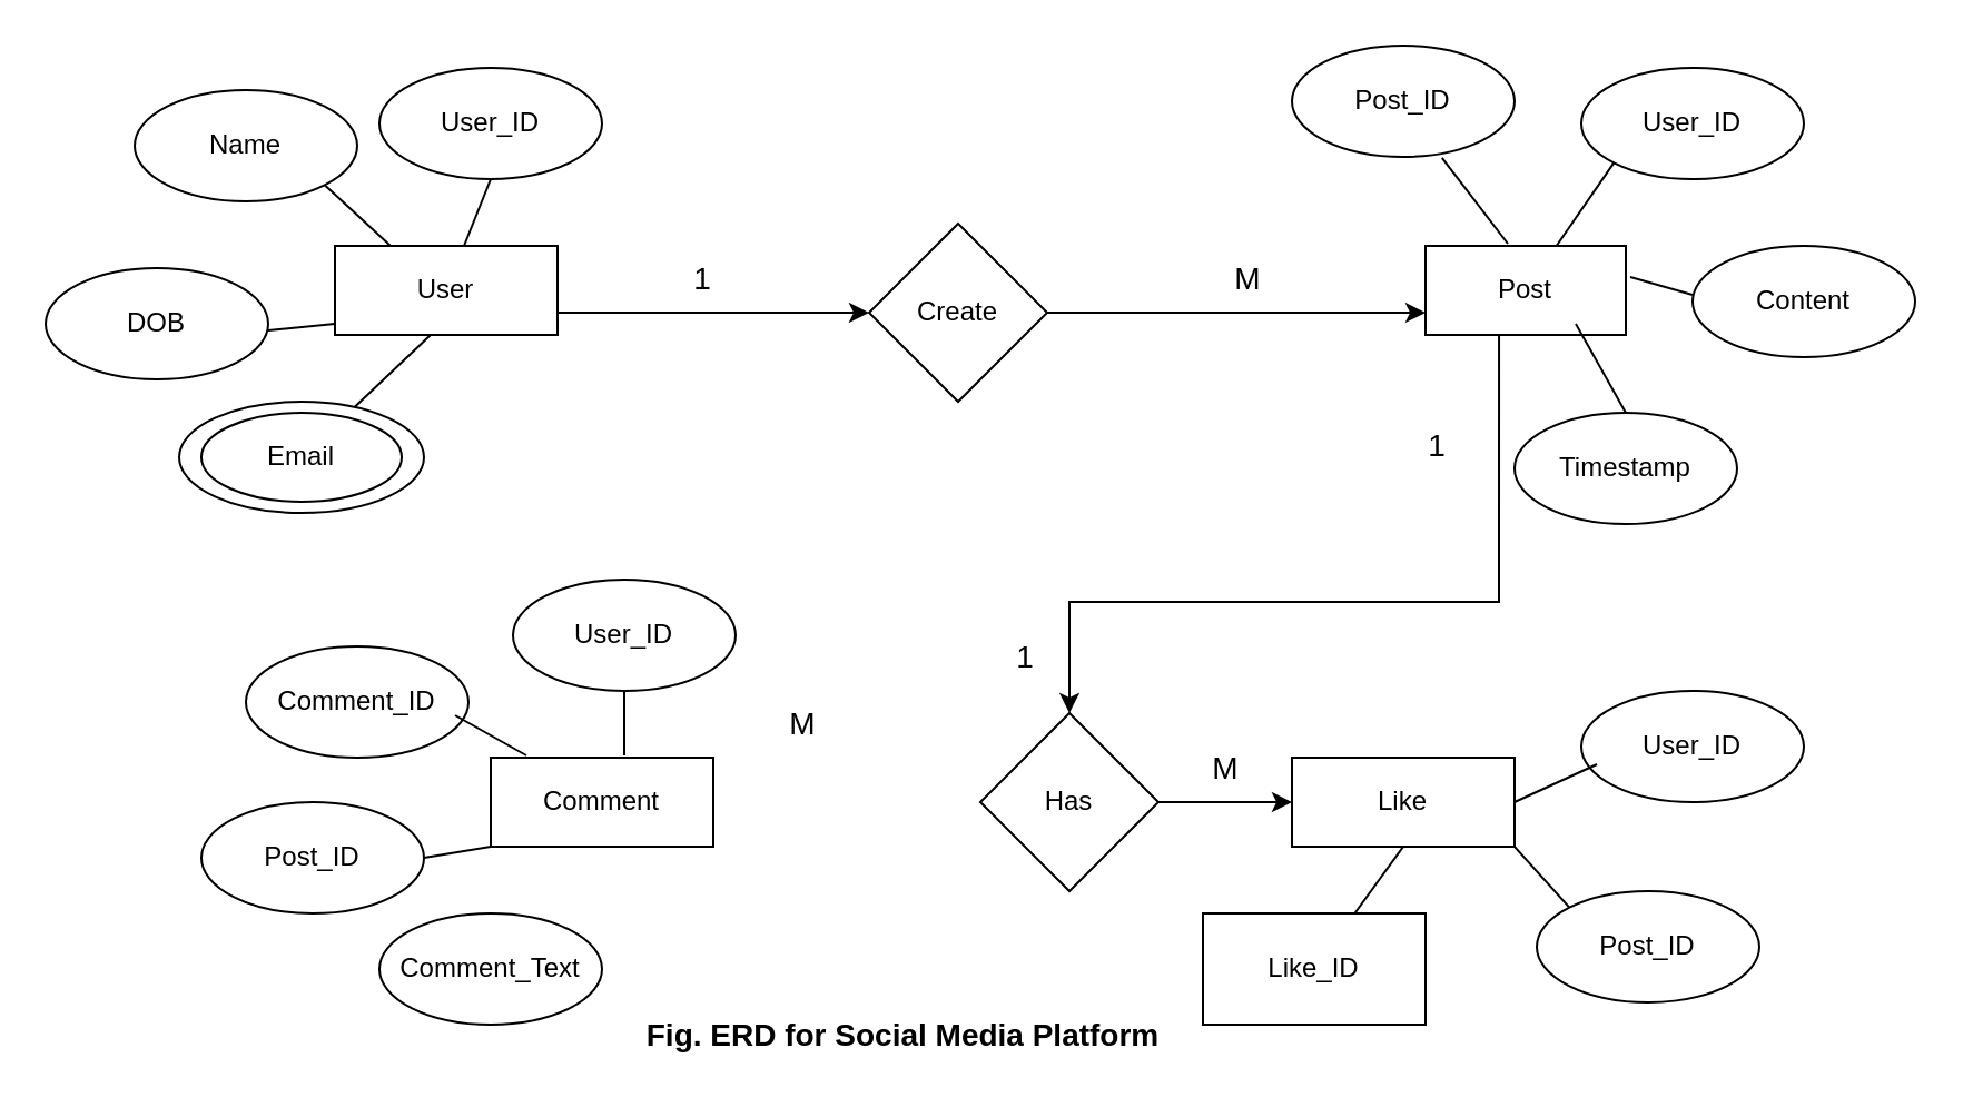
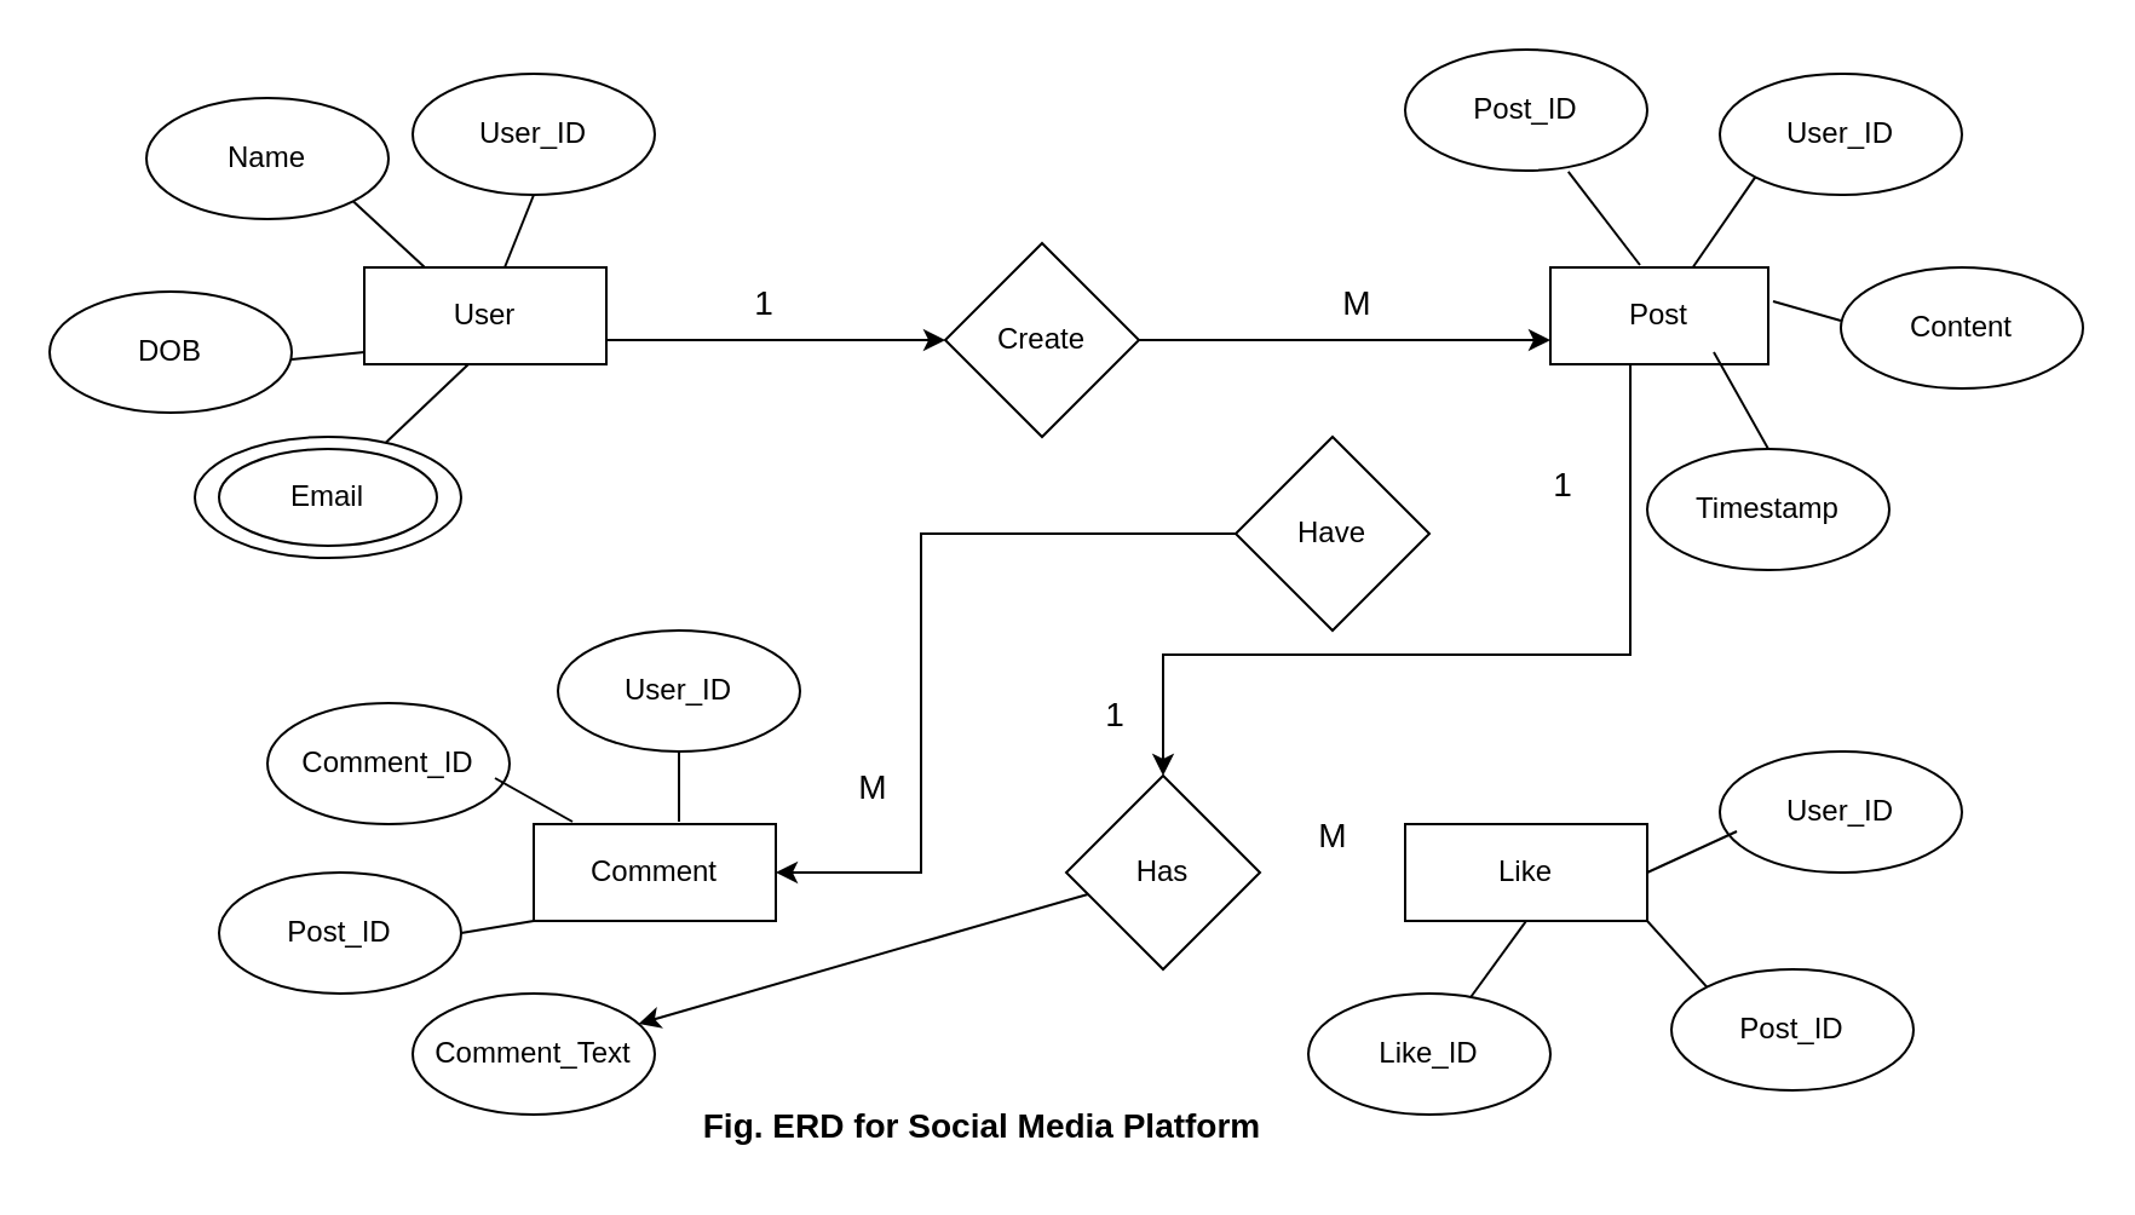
+ <mxCell id="24" value="Have" style="rhombus;whiteSpace=wrap;html=1;" vertex="1" parent="1"><mxGeometry x="510" y="180" width="80" height="80" as="geometry" /></mxCell>
+ <mxCell id="27" value="" style="endArrow=classic;html=1;rounded=0;entryX=1;entryY=0.5;entryDx=0;entryDy=0;exitX=0;exitY=0.5;exitDx=0;exitDy=0;" edge="1" parent="1" source="24" target="13"><mxGeometry width="50" height="50" relative="1" as="geometry"><mxPoint x="380" y="210" as="sourcePoint" /><mxPoint x="410" y="160" as="targetPoint" /><Array as="points"><mxPoint x="380" y="220" /><mxPoint x="380" y="360" /></Array></mxGeometry></mxCell>
- <mxCell id="29" value="" style="endArrow=classic;html=1;rounded=0;entryX=0;entryY=0.5;entryDx=0;entryDy=0;" edge="1" parent="1" source="23" target="18"><mxGeometry width="50" height="50" relative="1" as="geometry"><mxPoint x="300" y="190" as="sourcePoint" /><mxPoint x="440" y="190" as="targetPoint" /></mxGeometry></mxCell>
+ <mxCell id="29" value="" style="endArrow=classic;html=1;rounded=0;" edge="1" parent="1" source="23" target="15"><mxGeometry width="50" height="50" relative="1" as="geometry"><mxPoint x="300" y="190" as="sourcePoint" /><mxPoint x="440" y="190" as="targetPoint" /></mxGeometry></mxCell>
- <mxCell id="21" value="&lt;div&gt;Like_ID&lt;/div&gt;" style="whiteSpace=wrap;html=1;rounded=0;" vertex="1" parent="1"><mxGeometry x="540" y="410" width="100" height="50" as="geometry" /></mxCell>
+ <mxCell id="21" value="&lt;div&gt;Like_ID&lt;/div&gt;" style="ellipse;whiteSpace=wrap;html=1;" vertex="1" parent="1"><mxGeometry x="540" y="410" width="100" height="50" as="geometry" /></mxCell>
